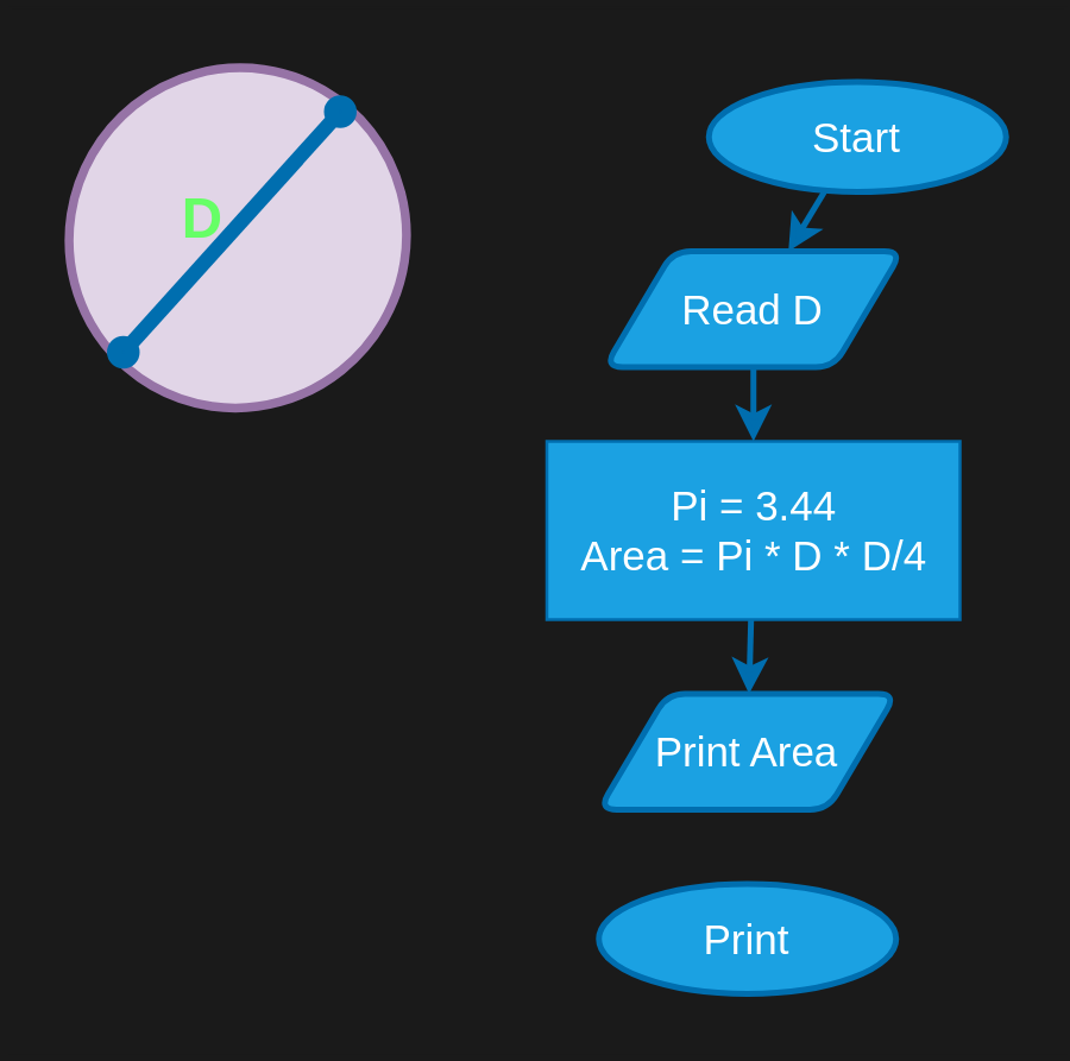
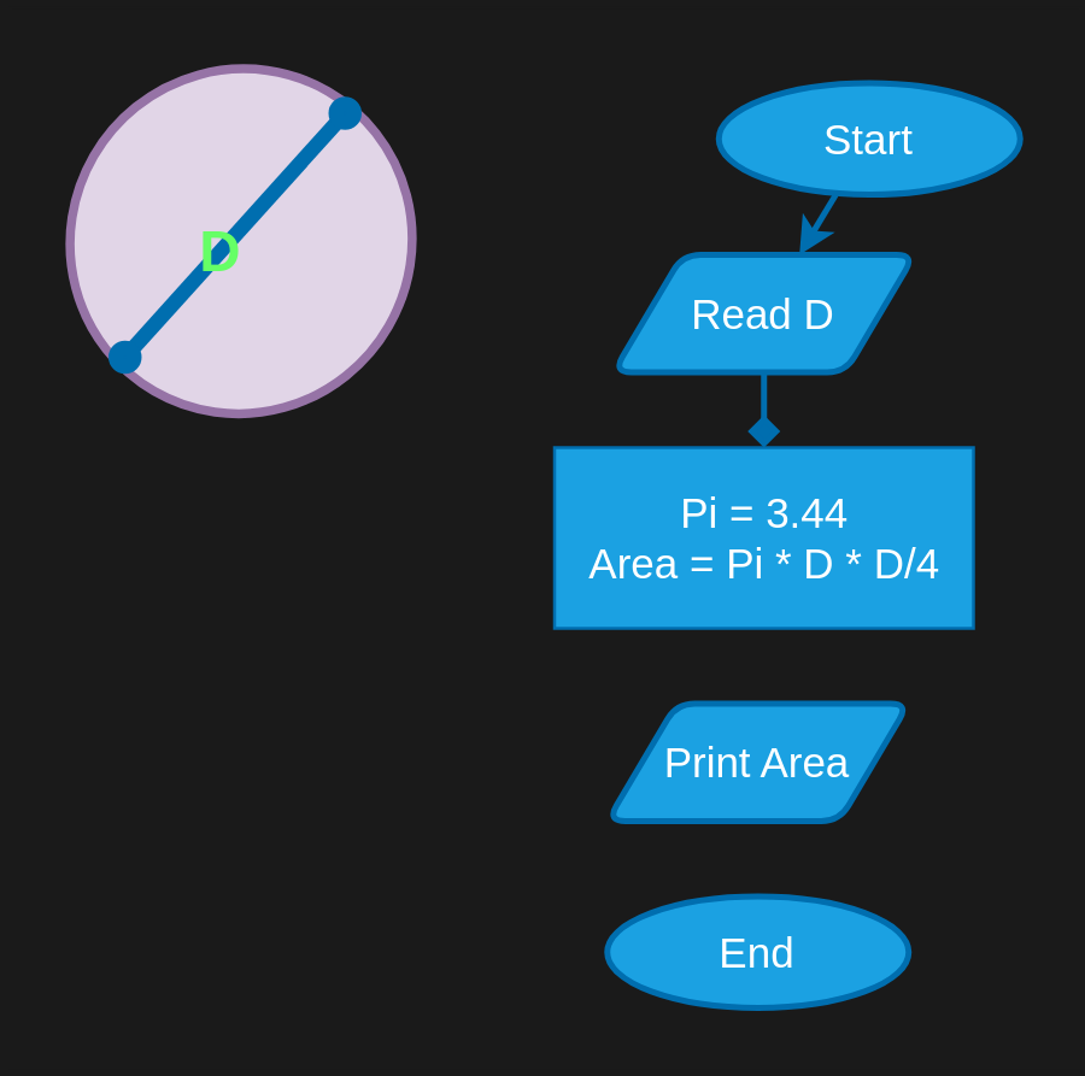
- <mxCell id="12" value="&lt;font style=&quot;font-size: 19px;&quot; color=&quot;#66ff66&quot;&gt;&lt;b&gt;D&lt;/b&gt;&lt;/font&gt;" style="text;align=center;html=1;verticalAlign=middle;whiteSpace=wrap;rounded=0;strokeWidth=3;fontSize=14;movable=0;resizable=0;rotatable=0;deletable=0;editable=0;connectable=0;" vertex="1" parent="1"><mxGeometry x="35" y="57" width="60" height="30" as="geometry" /></mxCell>
+ <mxCell id="12" value="&lt;font style=&quot;font-size: 19px;&quot; color=&quot;#66ff66&quot;&gt;&lt;b&gt;D&lt;/b&gt;&lt;/font&gt;" style="text;align=center;html=1;verticalAlign=middle;whiteSpace=wrap;rounded=0;strokeWidth=3;fontSize=14;movable=0;resizable=0;rotatable=0;deletable=0;editable=0;connectable=0;" vertex="1" parent="1"><mxGeometry x="40" y="67" width="60" height="30" as="geometry" /></mxCell>
- <mxCell id="4" value="" style="edgeStyle=none;html=1;strokeWidth=2;fontSize=14;fillColor=#1ba1e2;strokeColor=#006EAF;" edge="1" parent="1" source="5" target="7"><mxGeometry relative="1" as="geometry" /></mxCell>
+ <mxCell id="4" value="" style="edgeStyle=none;html=1;strokeWidth=2;fontSize=14;fillColor=#1ba1e2;strokeColor=#006EAF;endArrow=diamond;" edge="1" parent="1" source="5" target="7"><mxGeometry relative="1" as="geometry" /></mxCell>
- <mxCell id="6" value="" style="edgeStyle=none;html=1;strokeWidth=2;fontSize=14;fillColor=#1ba1e2;strokeColor=#006EAF;" edge="1" parent="1" source="7" target="8"><mxGeometry relative="1" as="geometry" /></mxCell>
- <mxCell id="9" value="&lt;font style=&quot;font-size: 14px;&quot;&gt;Print&lt;/font&gt;" style="strokeWidth=2;html=1;shape=mxgraph.flowchart.start_1;whiteSpace=wrap;fillColor=#1ba1e2;fontColor=#ffffff;strokeColor=#006EAF;" vertex="1" parent="1"><mxGeometry x="198" y="295" width="100" height="37" as="geometry" /></mxCell>
+ <mxCell id="9" value="&lt;font style=&quot;font-size: 14px;&quot;&gt;End&lt;/font&gt;" style="strokeWidth=2;html=1;shape=mxgraph.flowchart.start_1;whiteSpace=wrap;fillColor=#1ba1e2;fontColor=#ffffff;strokeColor=#006EAF;" vertex="1" parent="1"><mxGeometry x="198" y="295" width="100" height="37" as="geometry" /></mxCell>
